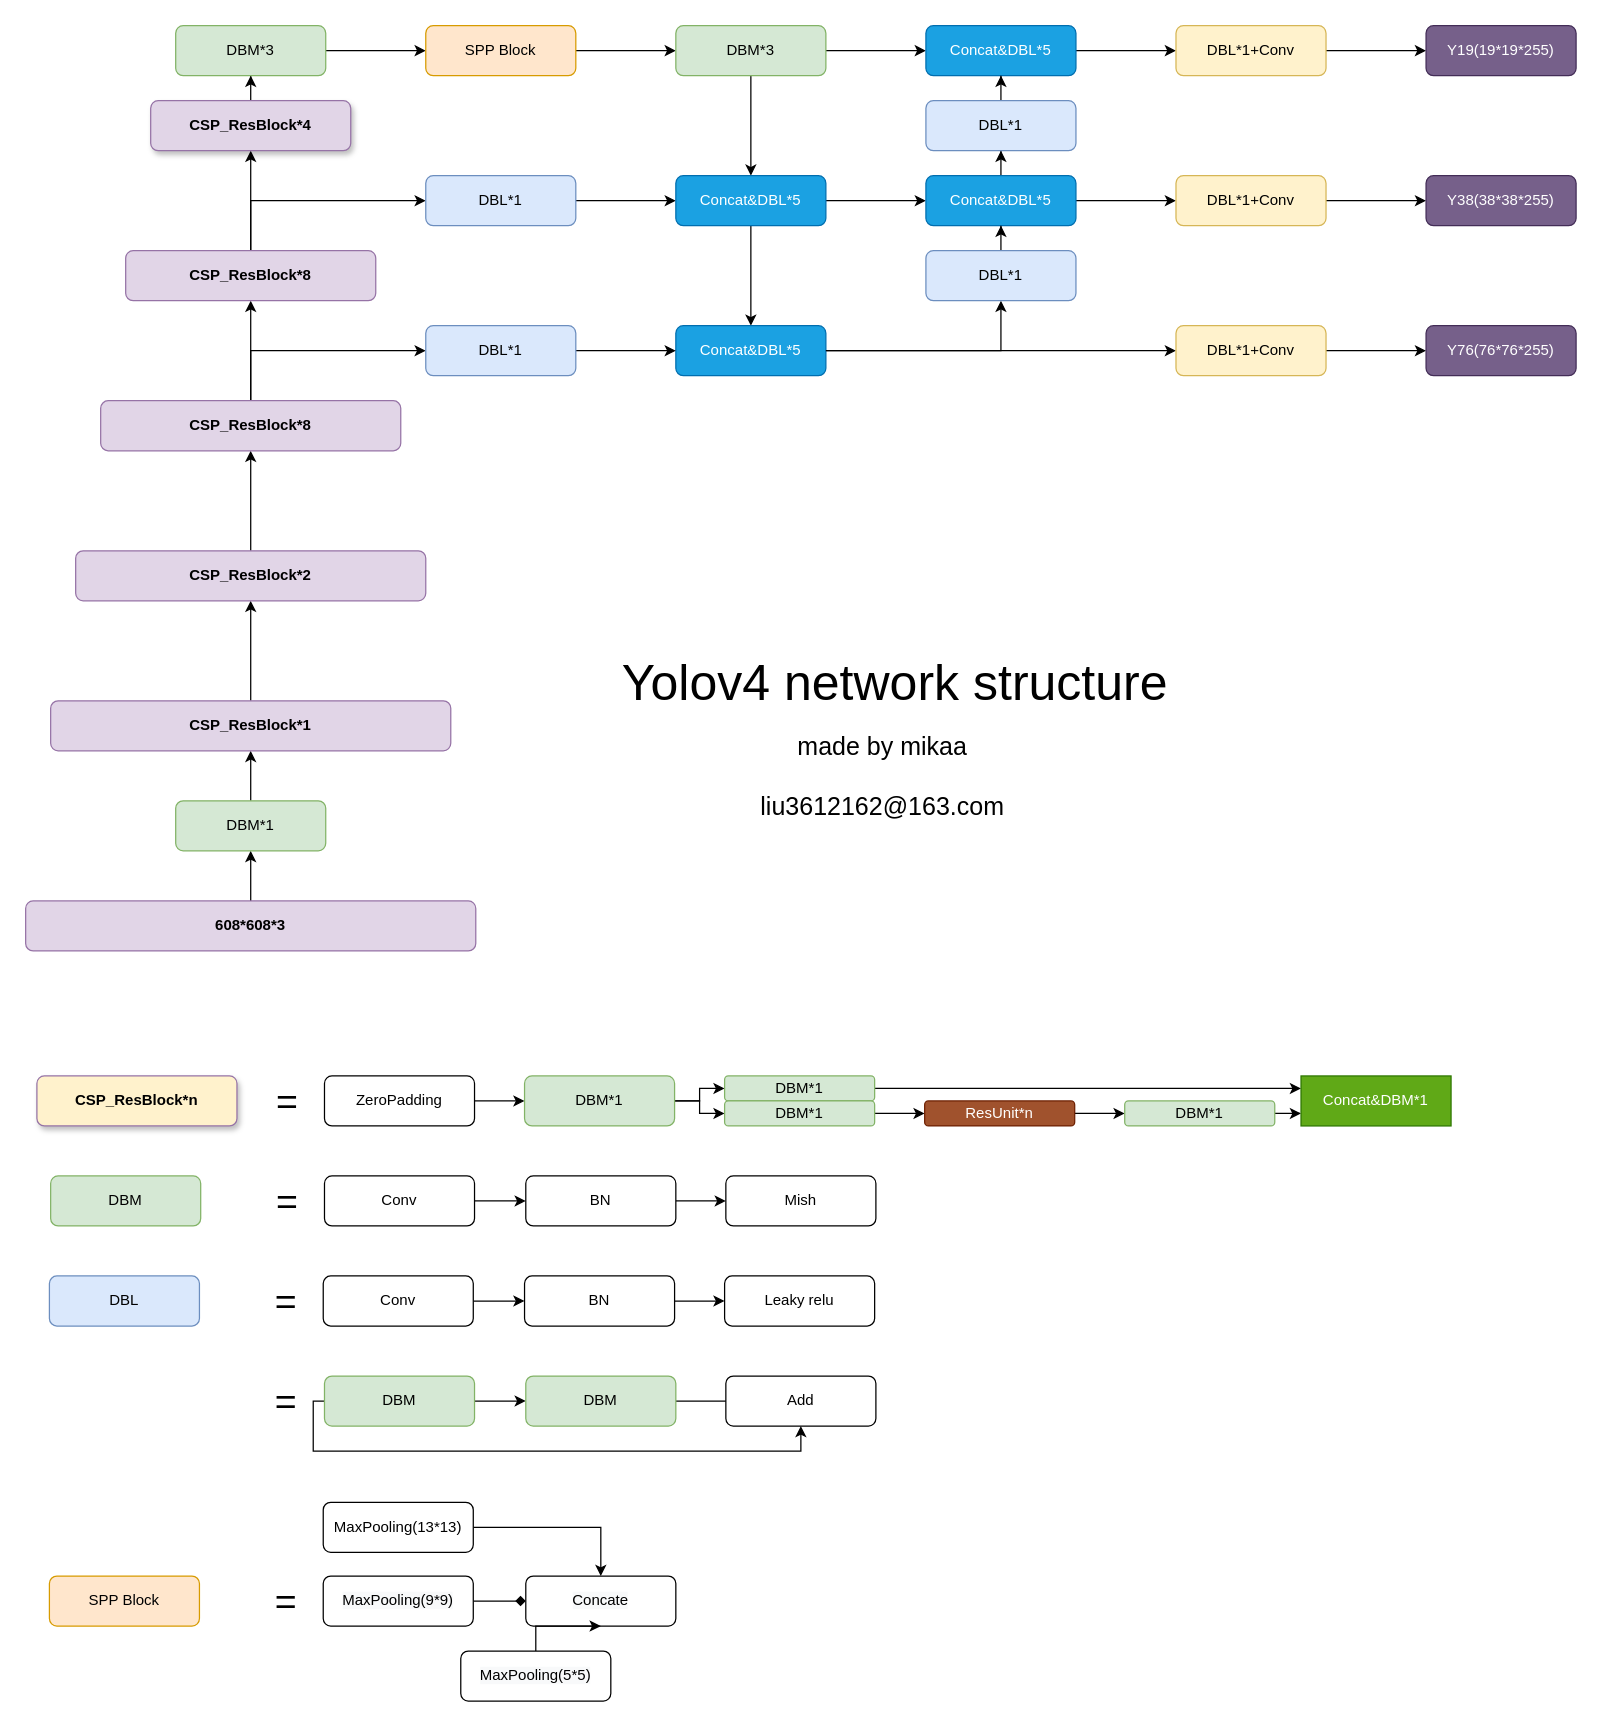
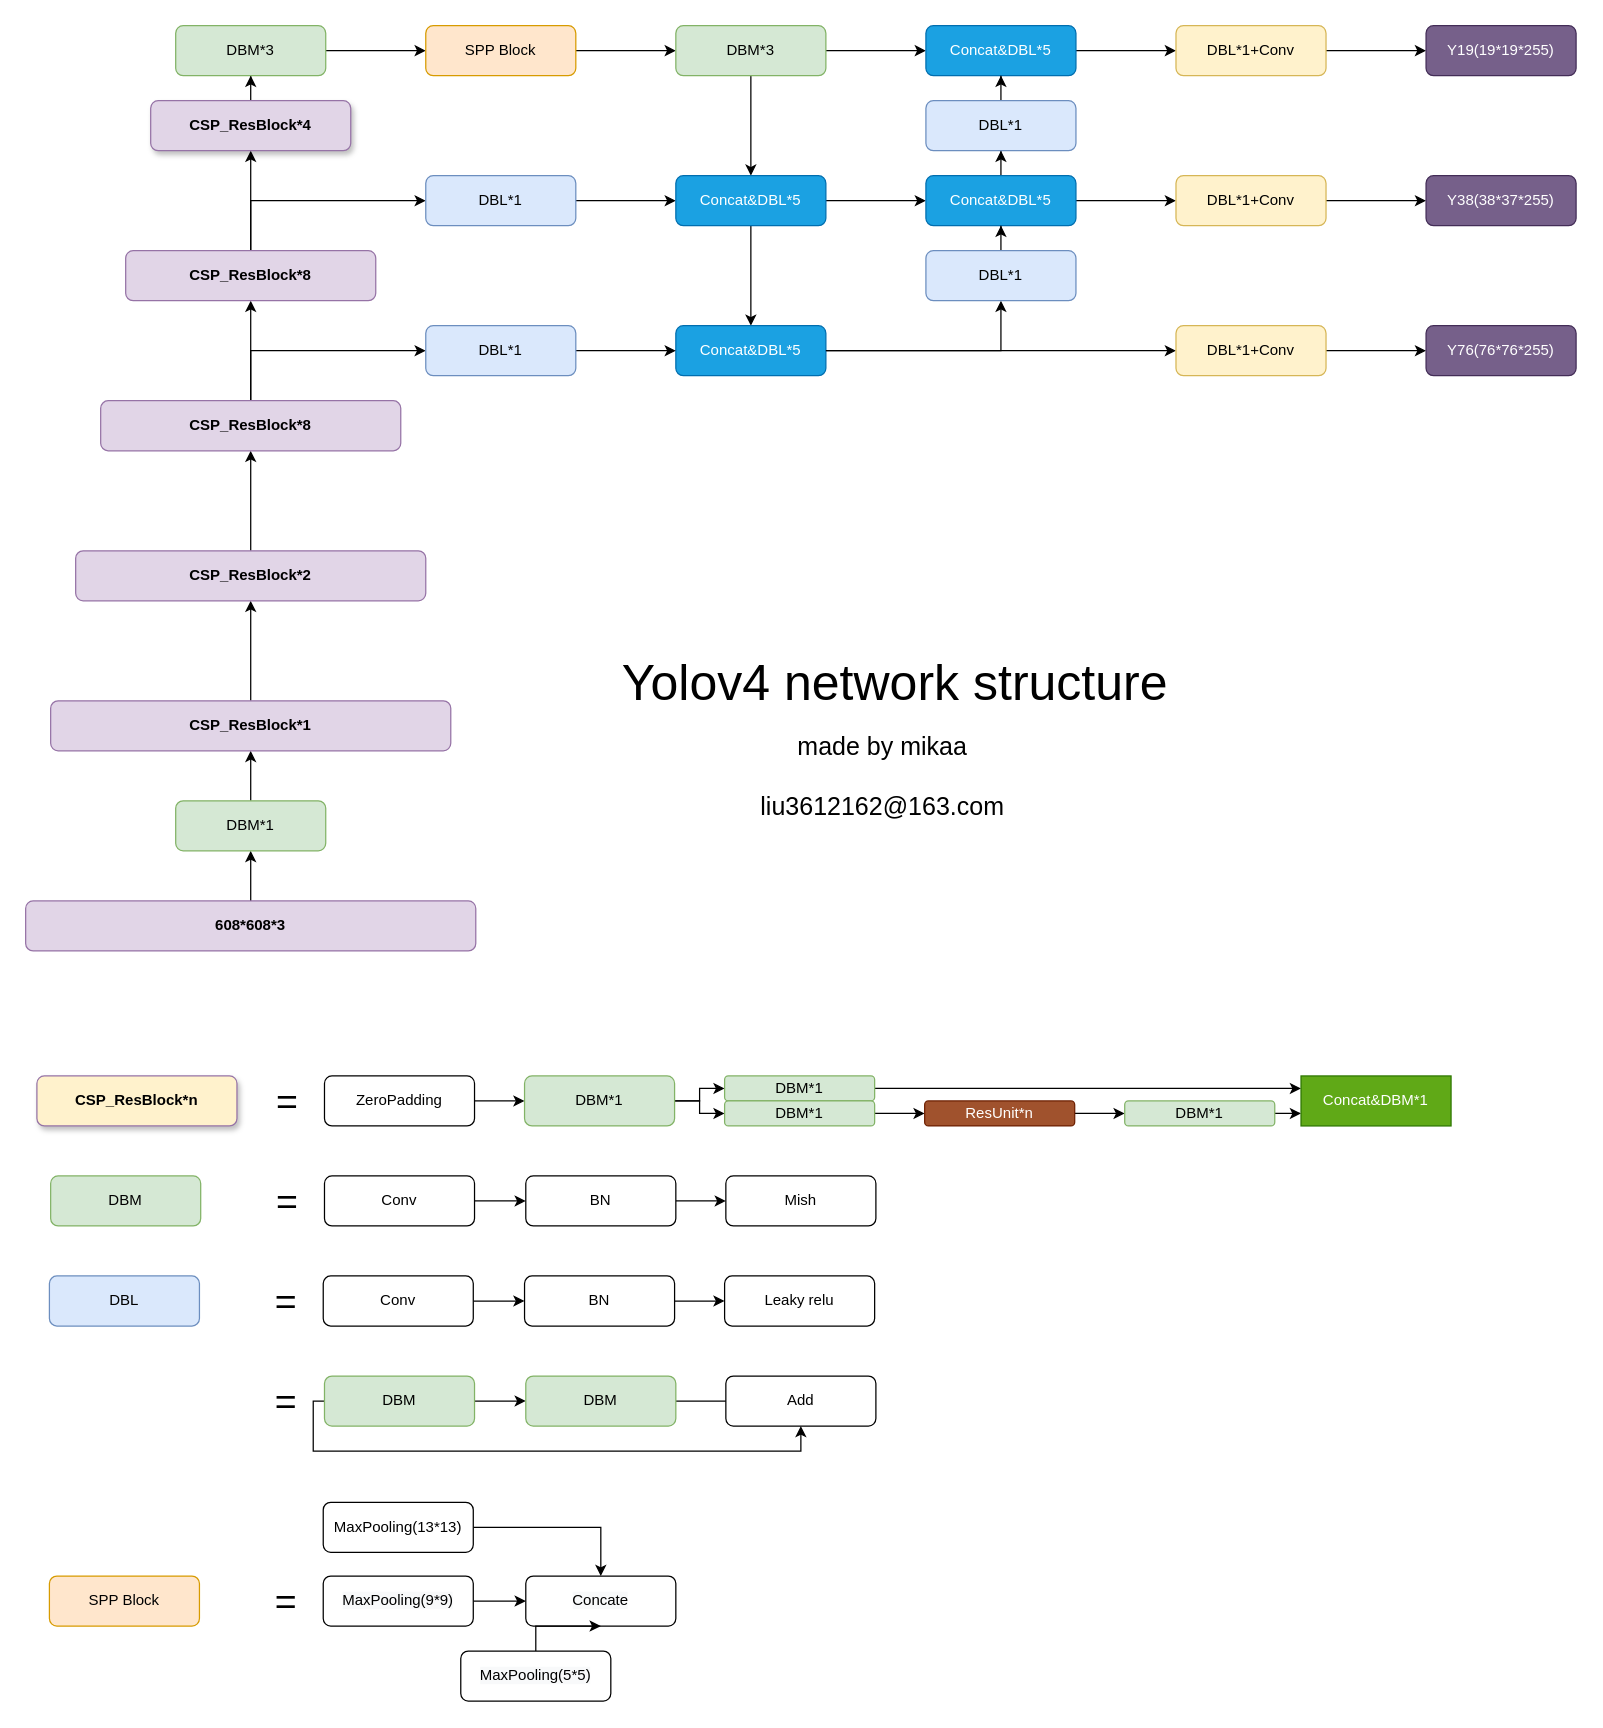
- <mxCell id="51" value="Y38(38*38*255)" style="rounded=1;whiteSpace=wrap;html=1;fillColor=#76608a;strokeColor=#432D57;fontColor=#ffffff;" vertex="1" parent="1"><mxGeometry x="1140" y="140" width="120" height="40" as="geometry" /></mxCell>
+ <mxCell id="51" value="Y38(38*37*255)" style="rounded=1;whiteSpace=wrap;html=1;fillColor=#76608a;strokeColor=#432D57;fontColor=#ffffff;" vertex="1" parent="1"><mxGeometry x="1140" y="140" width="120" height="40" as="geometry" /></mxCell>
- <mxCell id="94" value="" style="edgeStyle=orthogonalEdgeStyle;rounded=0;orthogonalLoop=1;jettySize=auto;html=1;fontSize=30;fontColor=#000000;endArrow=diamond;" edge="1" parent="1" source="95" target="96"><mxGeometry relative="1" as="geometry" /></mxCell>
+ <mxCell id="94" value="" style="edgeStyle=orthogonalEdgeStyle;rounded=0;orthogonalLoop=1;jettySize=auto;html=1;fontSize=30;fontColor=#000000;" edge="1" parent="1" source="95" target="96"><mxGeometry relative="1" as="geometry" /></mxCell>
